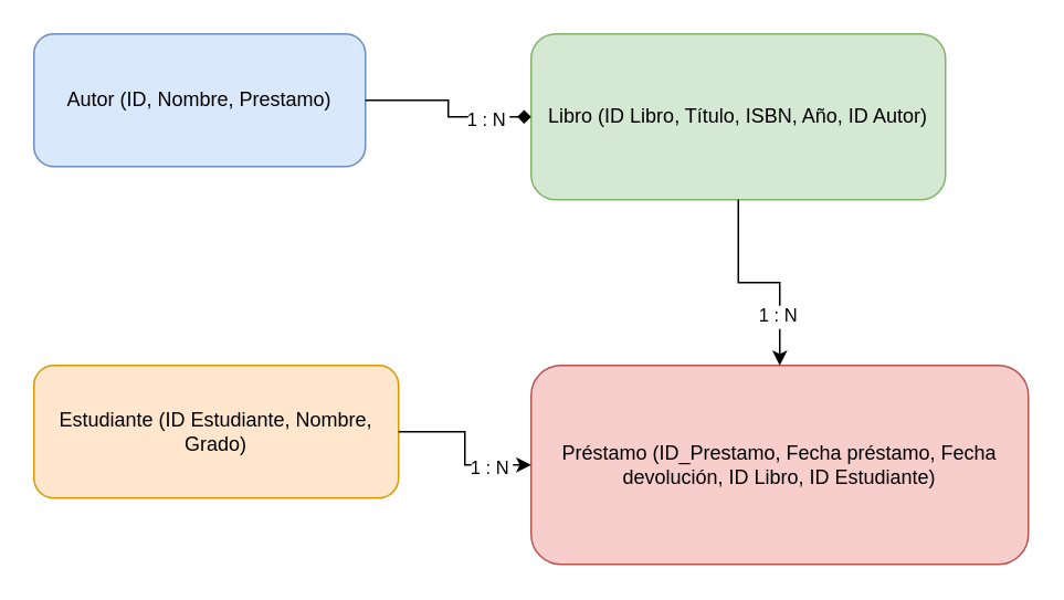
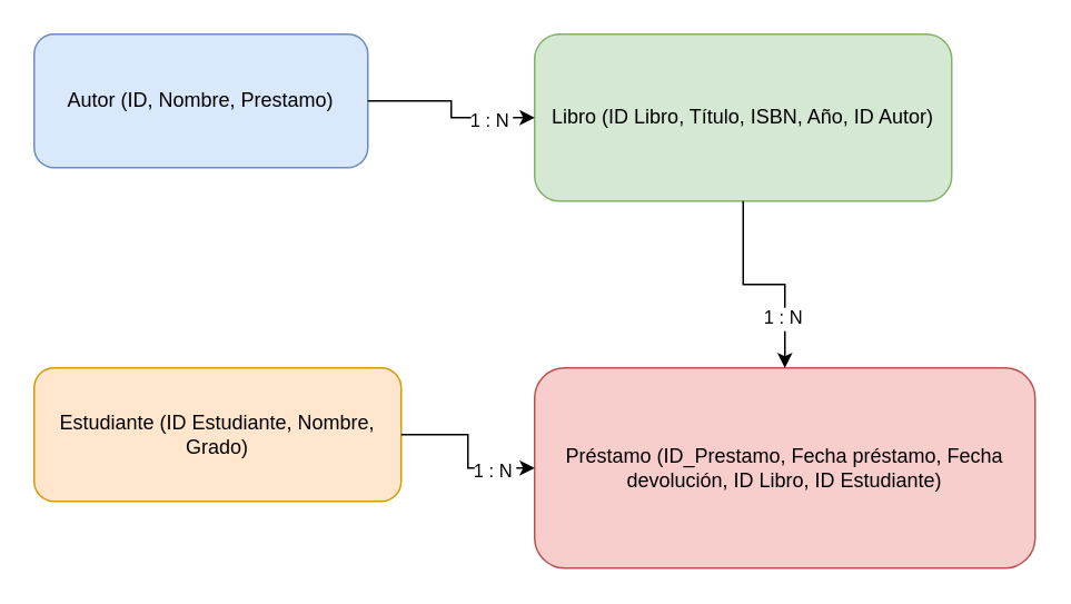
- <mxCell id="6" style="edgeStyle=orthogonalEdgeStyle;rounded=0;orthogonalLoop=1;jettySize=auto;html=1;endArrow=diamond;" parent="1" source="2" target="3" edge="1"><mxGeometry relative="1" as="geometry" /></mxCell>
+ <mxCell id="6" style="edgeStyle=orthogonalEdgeStyle;rounded=0;orthogonalLoop=1;jettySize=auto;html=1;" parent="1" source="2" target="3" edge="1"><mxGeometry relative="1" as="geometry" /></mxCell>
